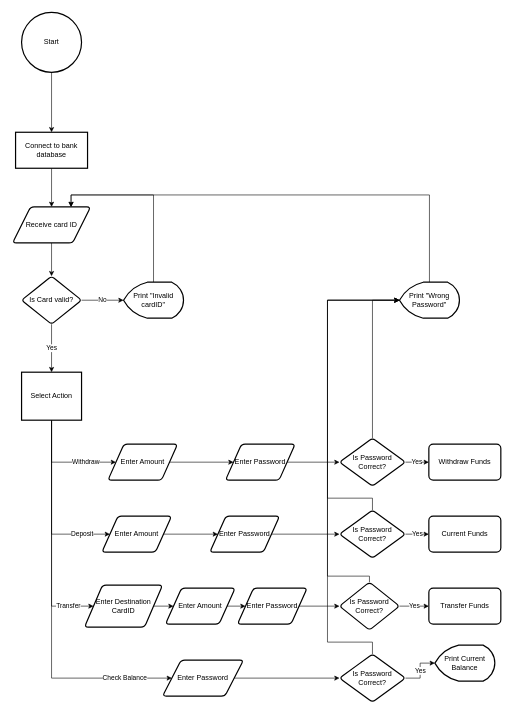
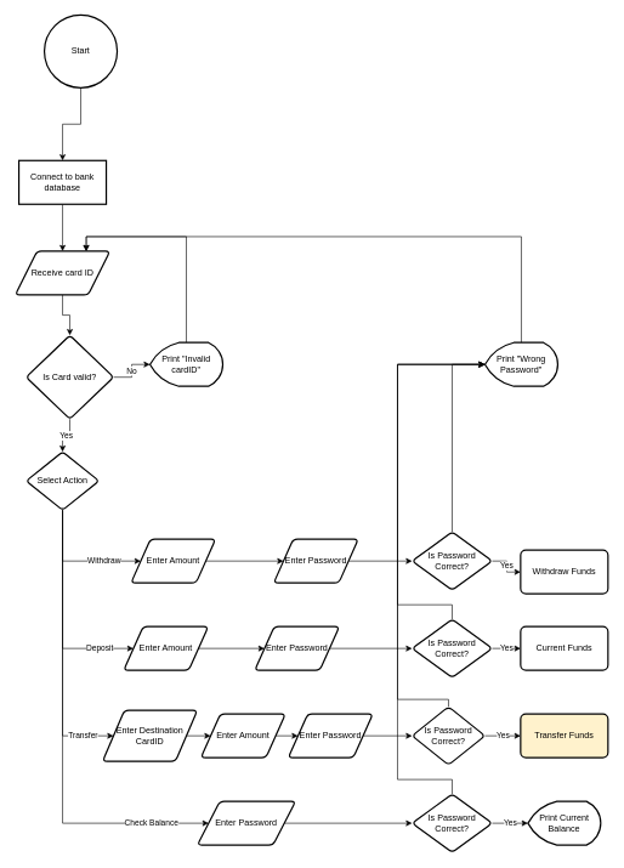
- <mxCell id="3" value="Start" style="strokeWidth=2;html=1;shape=mxgraph.flowchart.start_2;whiteSpace=wrap;" vertex="1" parent="1"><mxGeometry x="35" y="20" width="100" height="100" as="geometry" /></mxCell>
+ <mxCell id="3" value="Start" style="strokeWidth=2;html=1;shape=mxgraph.flowchart.start_2;whiteSpace=wrap;" vertex="1" parent="1"><mxGeometry x="60" y="20" width="100" height="100" as="geometry" /></mxCell>
- <mxCell id="7" value="Is Card valid?" style="rhombus;whiteSpace=wrap;html=1;strokeWidth=2;rounded=1;arcSize=11;" vertex="1" parent="1"><mxGeometry x="35" y="460" width="100" height="80" as="geometry" /></mxCell>
+ <mxCell id="7" value="Is Card valid?" style="rhombus;whiteSpace=wrap;html=1;strokeWidth=2;rounded=1;arcSize=11;" vertex="1" parent="1"><mxGeometry x="35" y="460" width="120" height="115" as="geometry" /></mxCell>
- <mxCell id="17" value="Select Action" style="whiteSpace=wrap;html=1;strokeWidth=2;arcSize=11;rounded=0;" vertex="1" parent="1"><mxGeometry x="35" y="620" width="100" height="80" as="geometry" /></mxCell>
+ <mxCell id="17" value="Select Action" style="rhombus;whiteSpace=wrap;html=1;strokeWidth=2;rounded=1;arcSize=11;" vertex="1" parent="1"><mxGeometry x="35" y="620" width="100" height="80" as="geometry" /></mxCell>
- <mxCell id="32" value="Withdraw Funds" style="whiteSpace=wrap;html=1;strokeWidth=2;rounded=1;arcSize=12;" vertex="1" parent="1"><mxGeometry x="714" y="740" width="120" height="60" as="geometry" /></mxCell>
+ <mxCell id="32" value="Withdraw Funds" style="whiteSpace=wrap;html=1;strokeWidth=2;rounded=1;arcSize=12;" vertex="1" parent="1"><mxGeometry x="714" y="755" width="120" height="60" as="geometry" /></mxCell>
- <mxCell id="51" value="Transfer Funds" style="whiteSpace=wrap;html=1;strokeWidth=2;rounded=1;arcSize=12;" vertex="1" parent="1"><mxGeometry x="714" y="980" width="120" height="60" as="geometry" /></mxCell>
+ <mxCell id="51" value="Transfer Funds" style="whiteSpace=wrap;html=1;strokeWidth=2;rounded=1;arcSize=12;fillColor=#fff2cc;" vertex="1" parent="1"><mxGeometry x="714" y="980" width="120" height="60" as="geometry" /></mxCell>
- <mxCell id="44" value="Print Current Balance" style="strokeWidth=2;html=1;shape=mxgraph.flowchart.display;whiteSpace=wrap;" vertex="1" parent="1"><mxGeometry x="724" y="1075" width="100" height="60" as="geometry" /></mxCell>
+ <mxCell id="44" value="Print Current Balance" style="strokeWidth=2;html=1;shape=mxgraph.flowchart.display;whiteSpace=wrap;" vertex="1" parent="1"><mxGeometry x="724" y="1100" width="100" height="60" as="geometry" /></mxCell>
